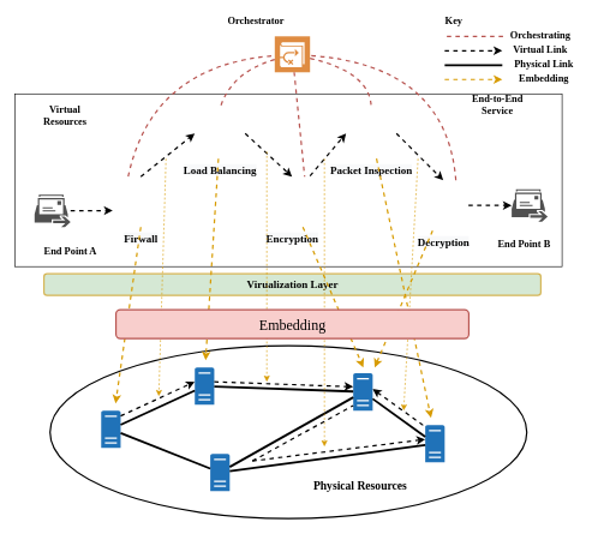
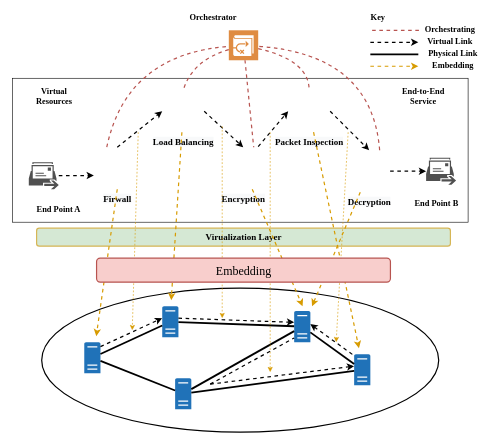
- <mxCell id="56" value="&lt;font style=&quot;font-size: 14px&quot;&gt;&lt;b&gt;End-to-End Service&lt;/b&gt;&lt;/font&gt;" style="text;html=1;strokeColor=none;fillColor=none;align=center;verticalAlign=middle;whiteSpace=wrap;rounded=0;fontFamily=Times New Roman;" parent="1" vertex="1"><mxGeometry x="645" y="135" width="90.5" height="20" as="geometry" /></mxCell>
+ <mxCell id="56" value="&lt;font style=&quot;font-size: 14px&quot;&gt;&lt;b&gt;End-to-End Service&lt;/b&gt;&lt;/font&gt;" style="text;html=1;strokeColor=none;fillColor=none;align=center;verticalAlign=middle;whiteSpace=wrap;rounded=0;fontFamily=Times New Roman;" parent="1" vertex="1"><mxGeometry x="660" y="150" width="90.5" height="20" as="geometry" /></mxCell>
- <mxCell id="40" value="&lt;font size=&quot;1&quot;&gt;&lt;b style=&quot;font-size: 16px&quot;&gt;Physical Resources&lt;/b&gt;&lt;/font&gt;" style="text;html=1;strokeColor=none;fillColor=none;align=center;verticalAlign=middle;whiteSpace=wrap;rounded=0;fontFamily=Times New Roman;" parent="1" vertex="1"><mxGeometry x="420" y="660" width="160" height="30" as="geometry" /></mxCell>
